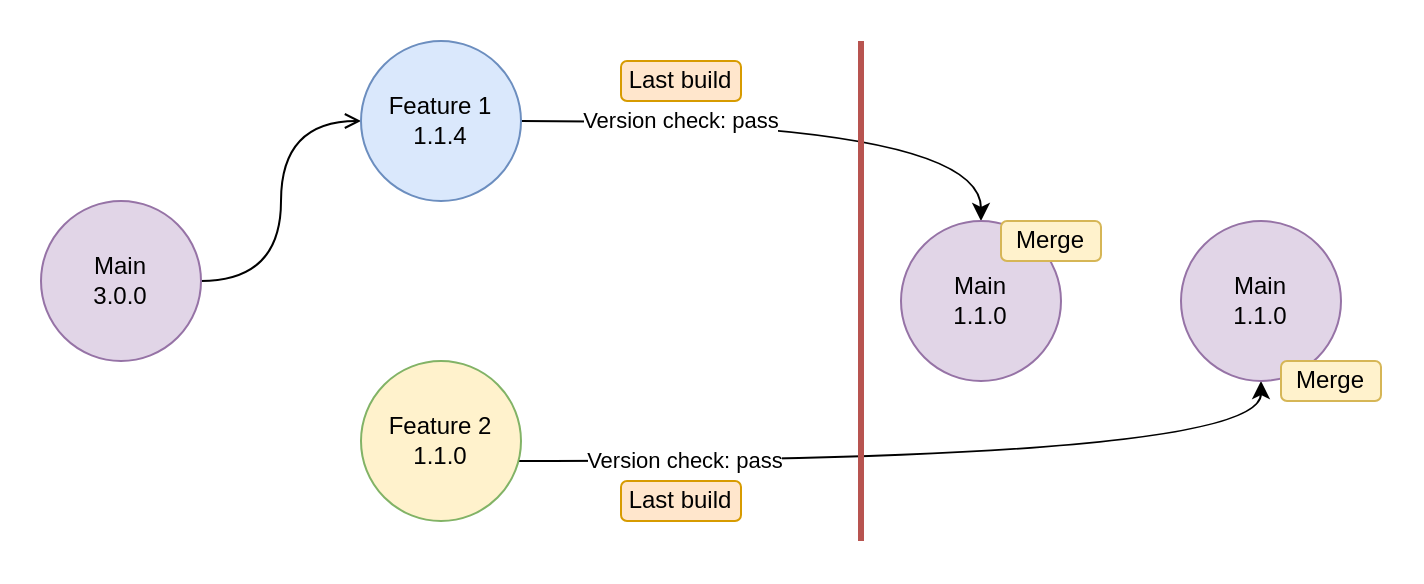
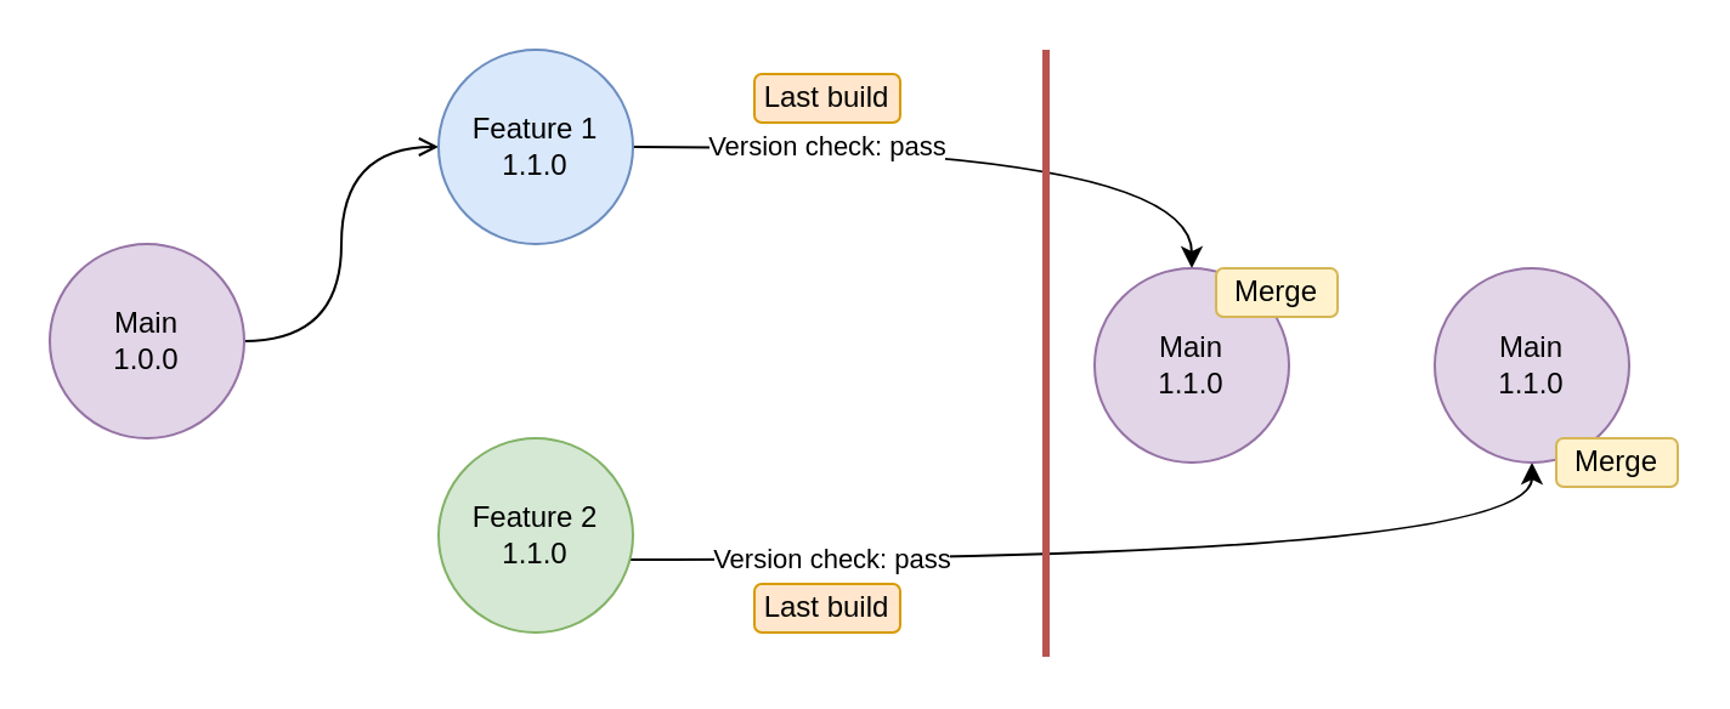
- <mxCell id="5" value="Feature 1&lt;br&gt;1.1.4" style="ellipse;whiteSpace=wrap;html=1;aspect=fixed;fillColor=#dae8fc;strokeColor=#6c8ebf;" vertex="1" parent="1"><mxGeometry x="180" y="20" width="80" height="80" as="geometry" /></mxCell>
+ <mxCell id="5" value="Feature 1&lt;br&gt;1.1.0" style="ellipse;whiteSpace=wrap;html=1;aspect=fixed;fillColor=#dae8fc;strokeColor=#6c8ebf;" vertex="1" parent="1"><mxGeometry x="180" y="20" width="80" height="80" as="geometry" /></mxCell>
- <mxCell id="3" value="Main&lt;br&gt;3.0.0" style="ellipse;whiteSpace=wrap;html=1;aspect=fixed;fillColor=#e1d5e7;strokeColor=#9673a6;" vertex="1" parent="1"><mxGeometry x="20" y="100" width="80" height="80" as="geometry" /></mxCell>
+ <mxCell id="3" value="Main&lt;br&gt;1.0.0" style="ellipse;whiteSpace=wrap;html=1;aspect=fixed;fillColor=#e1d5e7;strokeColor=#9673a6;" vertex="1" parent="1"><mxGeometry x="20" y="100" width="80" height="80" as="geometry" /></mxCell>
- <mxCell id="7" value="Feature 2&lt;br&gt;1.1.0" style="ellipse;whiteSpace=wrap;html=1;aspect=fixed;fillColor=#fff2cc;strokeColor=#82b366;" vertex="1" parent="1"><mxGeometry x="180" y="180" width="80" height="80" as="geometry" /></mxCell>
+ <mxCell id="7" value="Feature 2&lt;br&gt;1.1.0" style="ellipse;whiteSpace=wrap;html=1;aspect=fixed;fillColor=#d5e8d4;strokeColor=#82b366;" vertex="1" parent="1"><mxGeometry x="180" y="180" width="80" height="80" as="geometry" /></mxCell>
